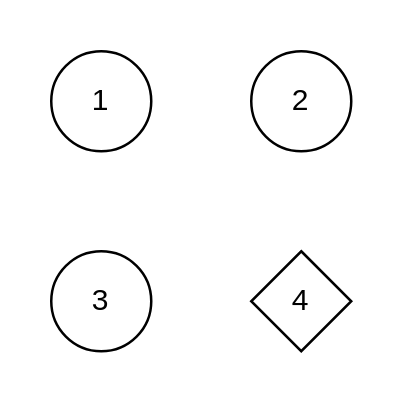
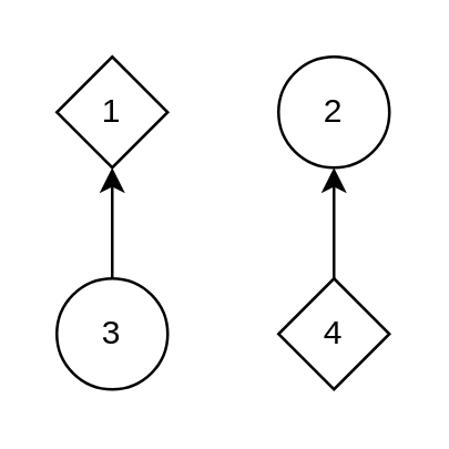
- <mxCell id="2" value="1" style="ellipse;whiteSpace=wrap;html=1;aspect=fixed;" vertex="1" parent="1"><mxGeometry x="20" y="20" width="40" height="40" as="geometry" /></mxCell>
+ <mxCell id="2" value="1" style="rhombus;whiteSpace=wrap;html=1;aspect=fixed;" vertex="1" parent="1"><mxGeometry x="20" y="20" width="40" height="40" as="geometry" /></mxCell>
+ <mxCell id="4" style="edgeStyle=orthogonalEdgeStyle;rounded=0;orthogonalLoop=1;jettySize=auto;html=1;entryX=0.5;entryY=1;entryDx=0;entryDy=0;" edge="1" parent="1" source="5" target="2"><mxGeometry relative="1" as="geometry" /></mxCell>
+ <mxCell id="6" style="edgeStyle=orthogonalEdgeStyle;rounded=0;orthogonalLoop=1;jettySize=auto;html=1;entryX=0.5;entryY=1;entryDx=0;entryDy=0;" edge="1" parent="1" source="7" target="3"><mxGeometry relative="1" as="geometry" /></mxCell>
